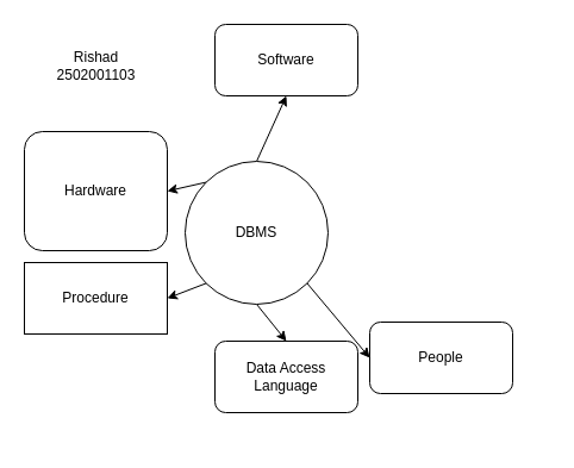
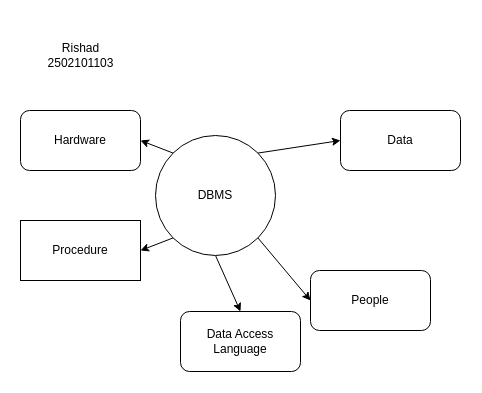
- <mxCell id="9" value="Software" style="rounded=1;whiteSpace=wrap;html=1;" vertex="1" parent="1"><mxGeometry x="180" y="20" width="120" height="60" as="geometry" /></mxCell>
- <mxCell id="15" value="Rishad&lt;br&gt;2502001103" style="text;html=1;align=center;verticalAlign=middle;resizable=0;points=[];autosize=1;strokeColor=none;fillColor=none;" vertex="1" parent="1"><mxGeometry x="40" y="40" width="80" height="30" as="geometry" /></mxCell>
+ <mxCell id="15" value="Rishad&lt;br&gt;2502101103" style="text;html=1;align=center;verticalAlign=middle;resizable=0;points=[];autosize=1;strokeColor=none;fillColor=none;" vertex="1" parent="1"><mxGeometry x="40" y="40" width="80" height="30" as="geometry" /></mxCell>
- <mxCell id="4" style="edgeStyle=none;rounded=0;orthogonalLoop=1;jettySize=auto;html=1;exitX=0.5;exitY=0;exitDx=0;exitDy=0;entryX=0.5;entryY=1;entryDx=0;entryDy=0;" edge="1" parent="1" source="8" target="9"><mxGeometry relative="1" as="geometry" /></mxCell>
+ <mxCell id="10" value="Data" style="rounded=1;whiteSpace=wrap;html=1;" vertex="1" parent="1"><mxGeometry x="340" y="110" width="120" height="60" as="geometry" /></mxCell>
+ <mxCell id="3" style="edgeStyle=none;rounded=0;orthogonalLoop=1;jettySize=auto;html=1;exitX=1;exitY=0;exitDx=0;exitDy=0;entryX=0;entryY=0.5;entryDx=0;entryDy=0;" edge="1" parent="1" source="8" target="10"><mxGeometry relative="1" as="geometry" /></mxCell>
- <mxCell id="13" value="Hardware" style="rounded=1;whiteSpace=wrap;html=1;" vertex="1" parent="1"><mxGeometry x="20" y="110" width="120" height="100" as="geometry" /></mxCell>
+ <mxCell id="13" value="Hardware" style="rounded=1;whiteSpace=wrap;html=1;" vertex="1" parent="1"><mxGeometry x="20" y="110" width="120" height="60" as="geometry" /></mxCell>
- <mxCell id="12" value="Data Access Language" style="rounded=1;whiteSpace=wrap;html=1;" vertex="1" parent="1"><mxGeometry x="180" y="286" width="120" height="60" as="geometry" /></mxCell>
+ <mxCell id="12" value="Data Access Language" style="rounded=1;whiteSpace=wrap;html=1;" vertex="1" parent="1"><mxGeometry x="180" y="311" width="120" height="60" as="geometry" /></mxCell>
